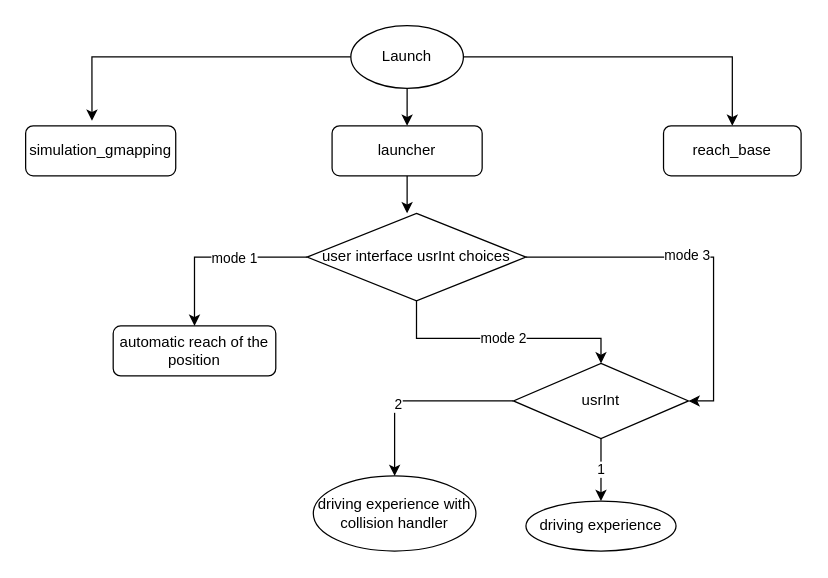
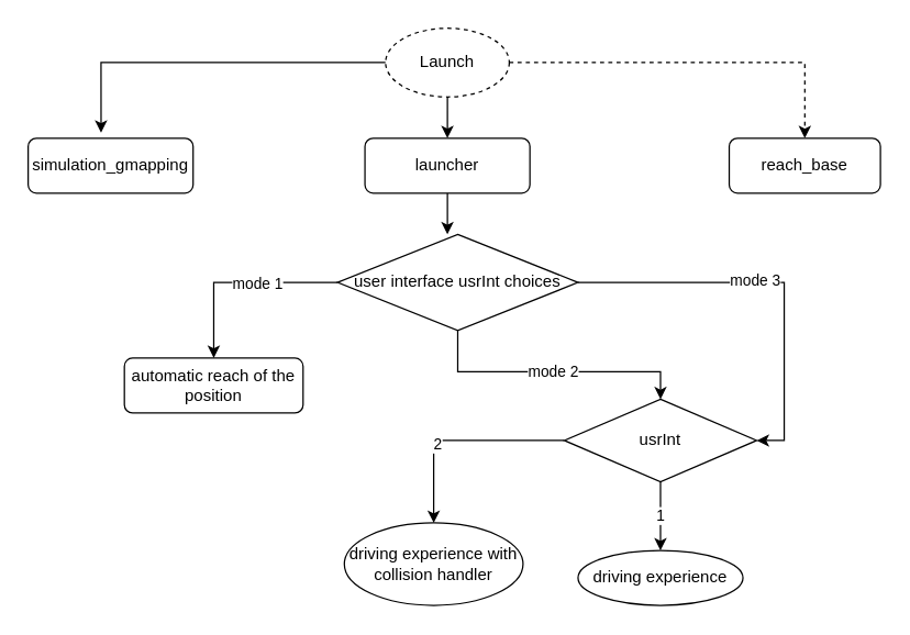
- <mxCell id="6" value="Launch" style="ellipse;whiteSpace=wrap;html=1;" vertex="1" parent="1"><mxGeometry x="280" width="90" height="50" as="geometry" y="20" /></mxCell>
+ <mxCell id="6" value="Launch" style="ellipse;whiteSpace=wrap;html=1;dashed=1;" vertex="1" parent="1"><mxGeometry x="280" width="90" height="50" as="geometry" y="20" /></mxCell>
- <mxCell id="4" style="edgeStyle=orthogonalEdgeStyle;rounded=0;orthogonalLoop=1;jettySize=auto;html=1;exitX=1;exitY=0.5;exitDx=0;exitDy=0;entryX=0.5;entryY=0;entryDx=0;entryDy=0;" edge="1" parent="1" source="6" target="9"><mxGeometry relative="1" as="geometry" /></mxCell>
+ <mxCell id="4" style="edgeStyle=orthogonalEdgeStyle;rounded=0;orthogonalLoop=1;jettySize=auto;html=1;exitX=1;exitY=0.5;exitDx=0;exitDy=0;entryX=0.5;entryY=0;entryDx=0;entryDy=0;dashed=1;" edge="1" parent="1" source="6" target="9"><mxGeometry relative="1" as="geometry" /></mxCell>
